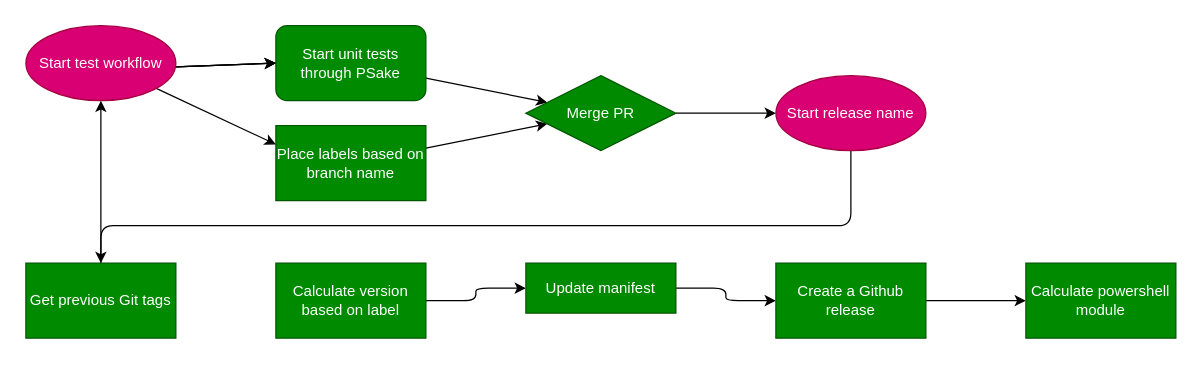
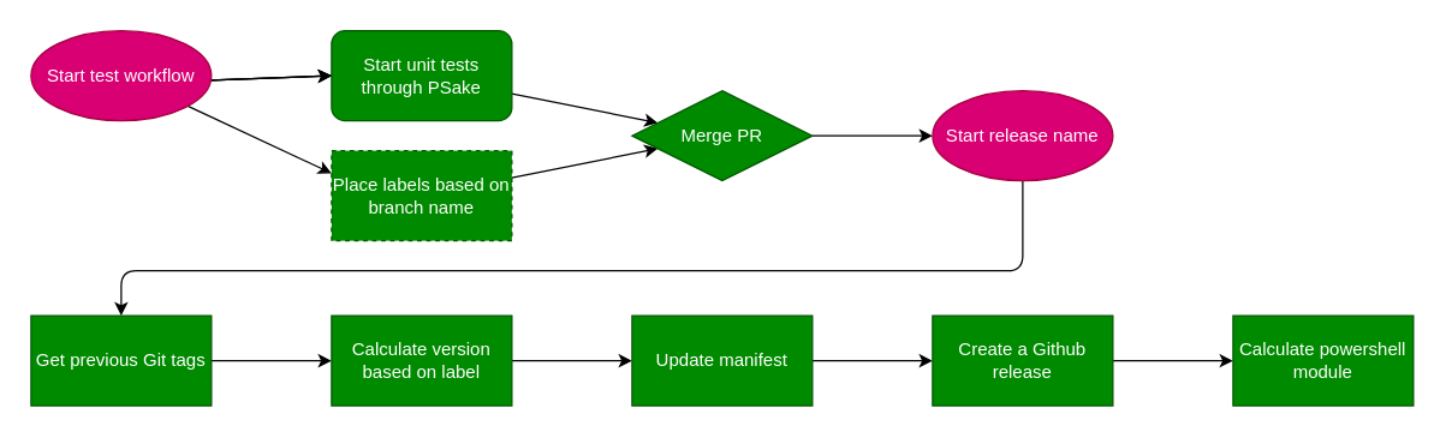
- <mxCell id="3" value="Place labels based on branch name" style="rounded=0;whiteSpace=wrap;html=1;fillColor=#008a00;fontColor=#ffffff;strokeColor=#005700;" parent="1" vertex="1"><mxGeometry x="220" y="100" width="120" height="60" as="geometry" /></mxCell>
+ <mxCell id="3" value="Place labels based on branch name" style="rounded=0;whiteSpace=wrap;html=1;fillColor=#008a00;fontColor=#ffffff;strokeColor=#005700;dashed=1;" parent="1" vertex="1"><mxGeometry x="220" y="100" width="120" height="60" as="geometry" /></mxCell>
- <mxCell id="15" value="" style="edgeStyle=orthogonalEdgeStyle;html=1;" parent="1" source="16" target="14" edge="1"><mxGeometry relative="1" as="geometry" /></mxCell>
+ <mxCell id="15" value="" style="edgeStyle=orthogonalEdgeStyle;html=1;" parent="1" source="16" target="18" edge="1"><mxGeometry relative="1" as="geometry" /></mxCell>
- <mxCell id="20" value="Update manifest" style="whiteSpace=wrap;html=1;rounded=0;fillColor=#008a00;fontColor=#ffffff;strokeColor=#005700;" parent="1" vertex="1"><mxGeometry x="420" y="210" width="120" height="40" as="geometry" /></mxCell>
+ <mxCell id="20" value="Update manifest" style="whiteSpace=wrap;html=1;rounded=0;fillColor=#008a00;fontColor=#ffffff;strokeColor=#005700;" parent="1" vertex="1"><mxGeometry x="420" y="210" width="120" height="60" as="geometry" /></mxCell>
